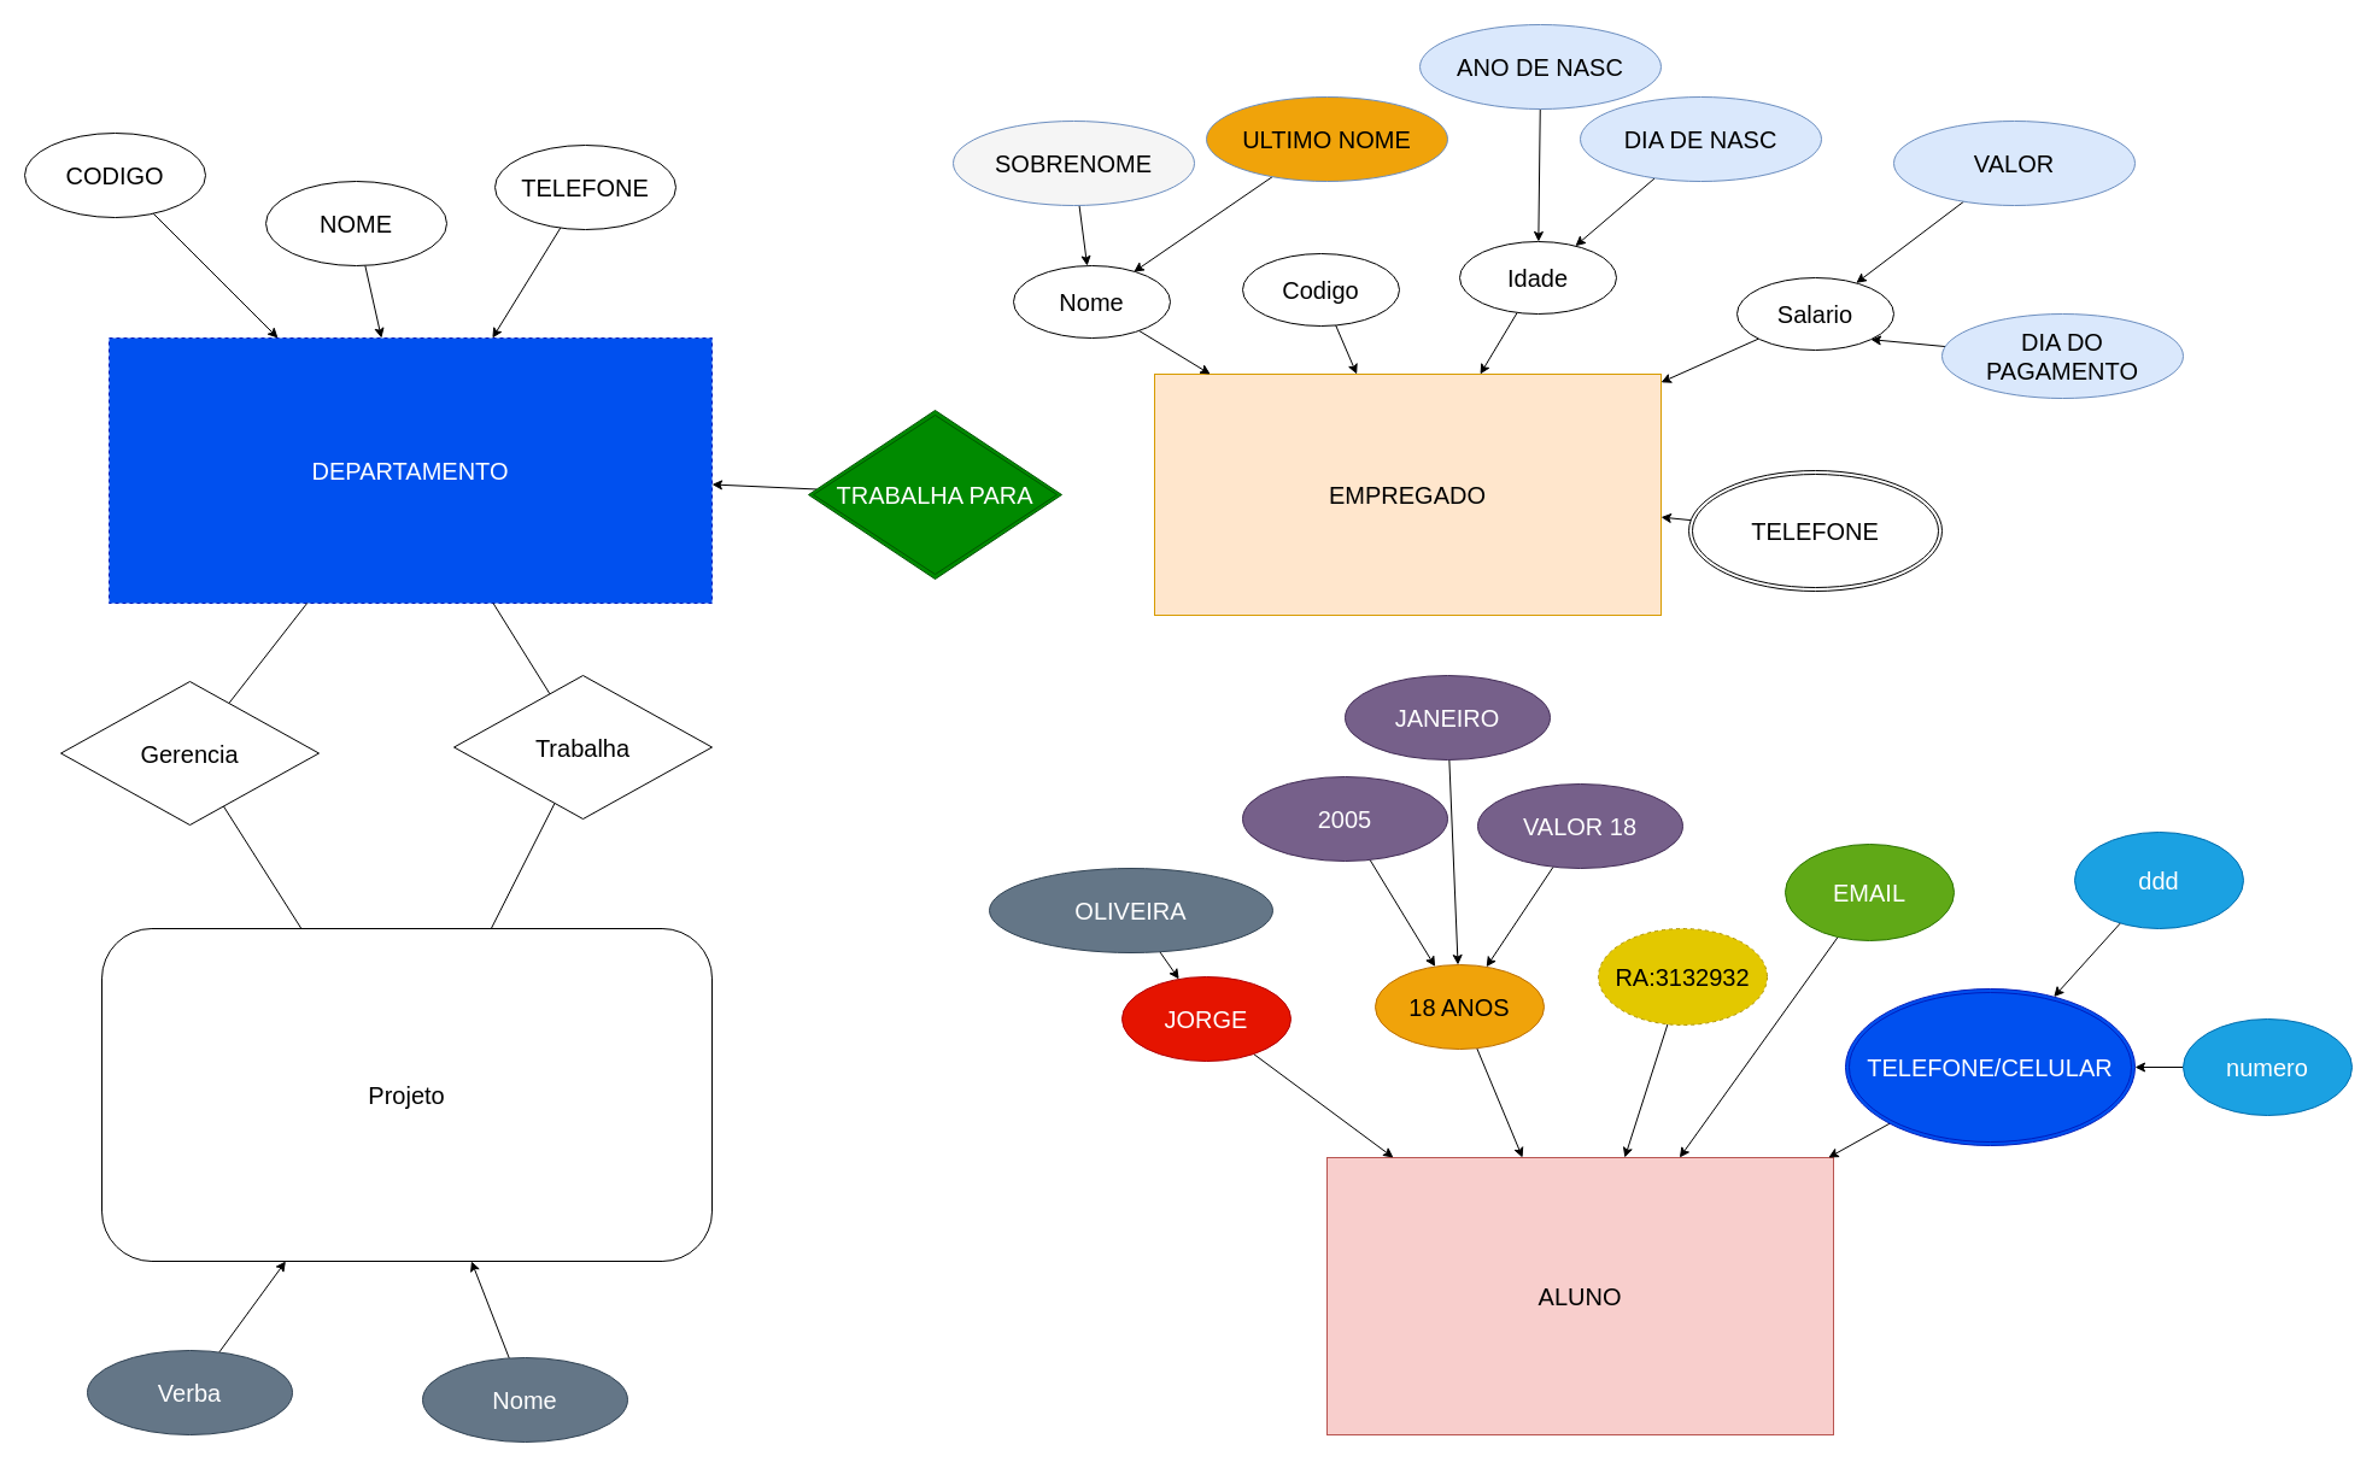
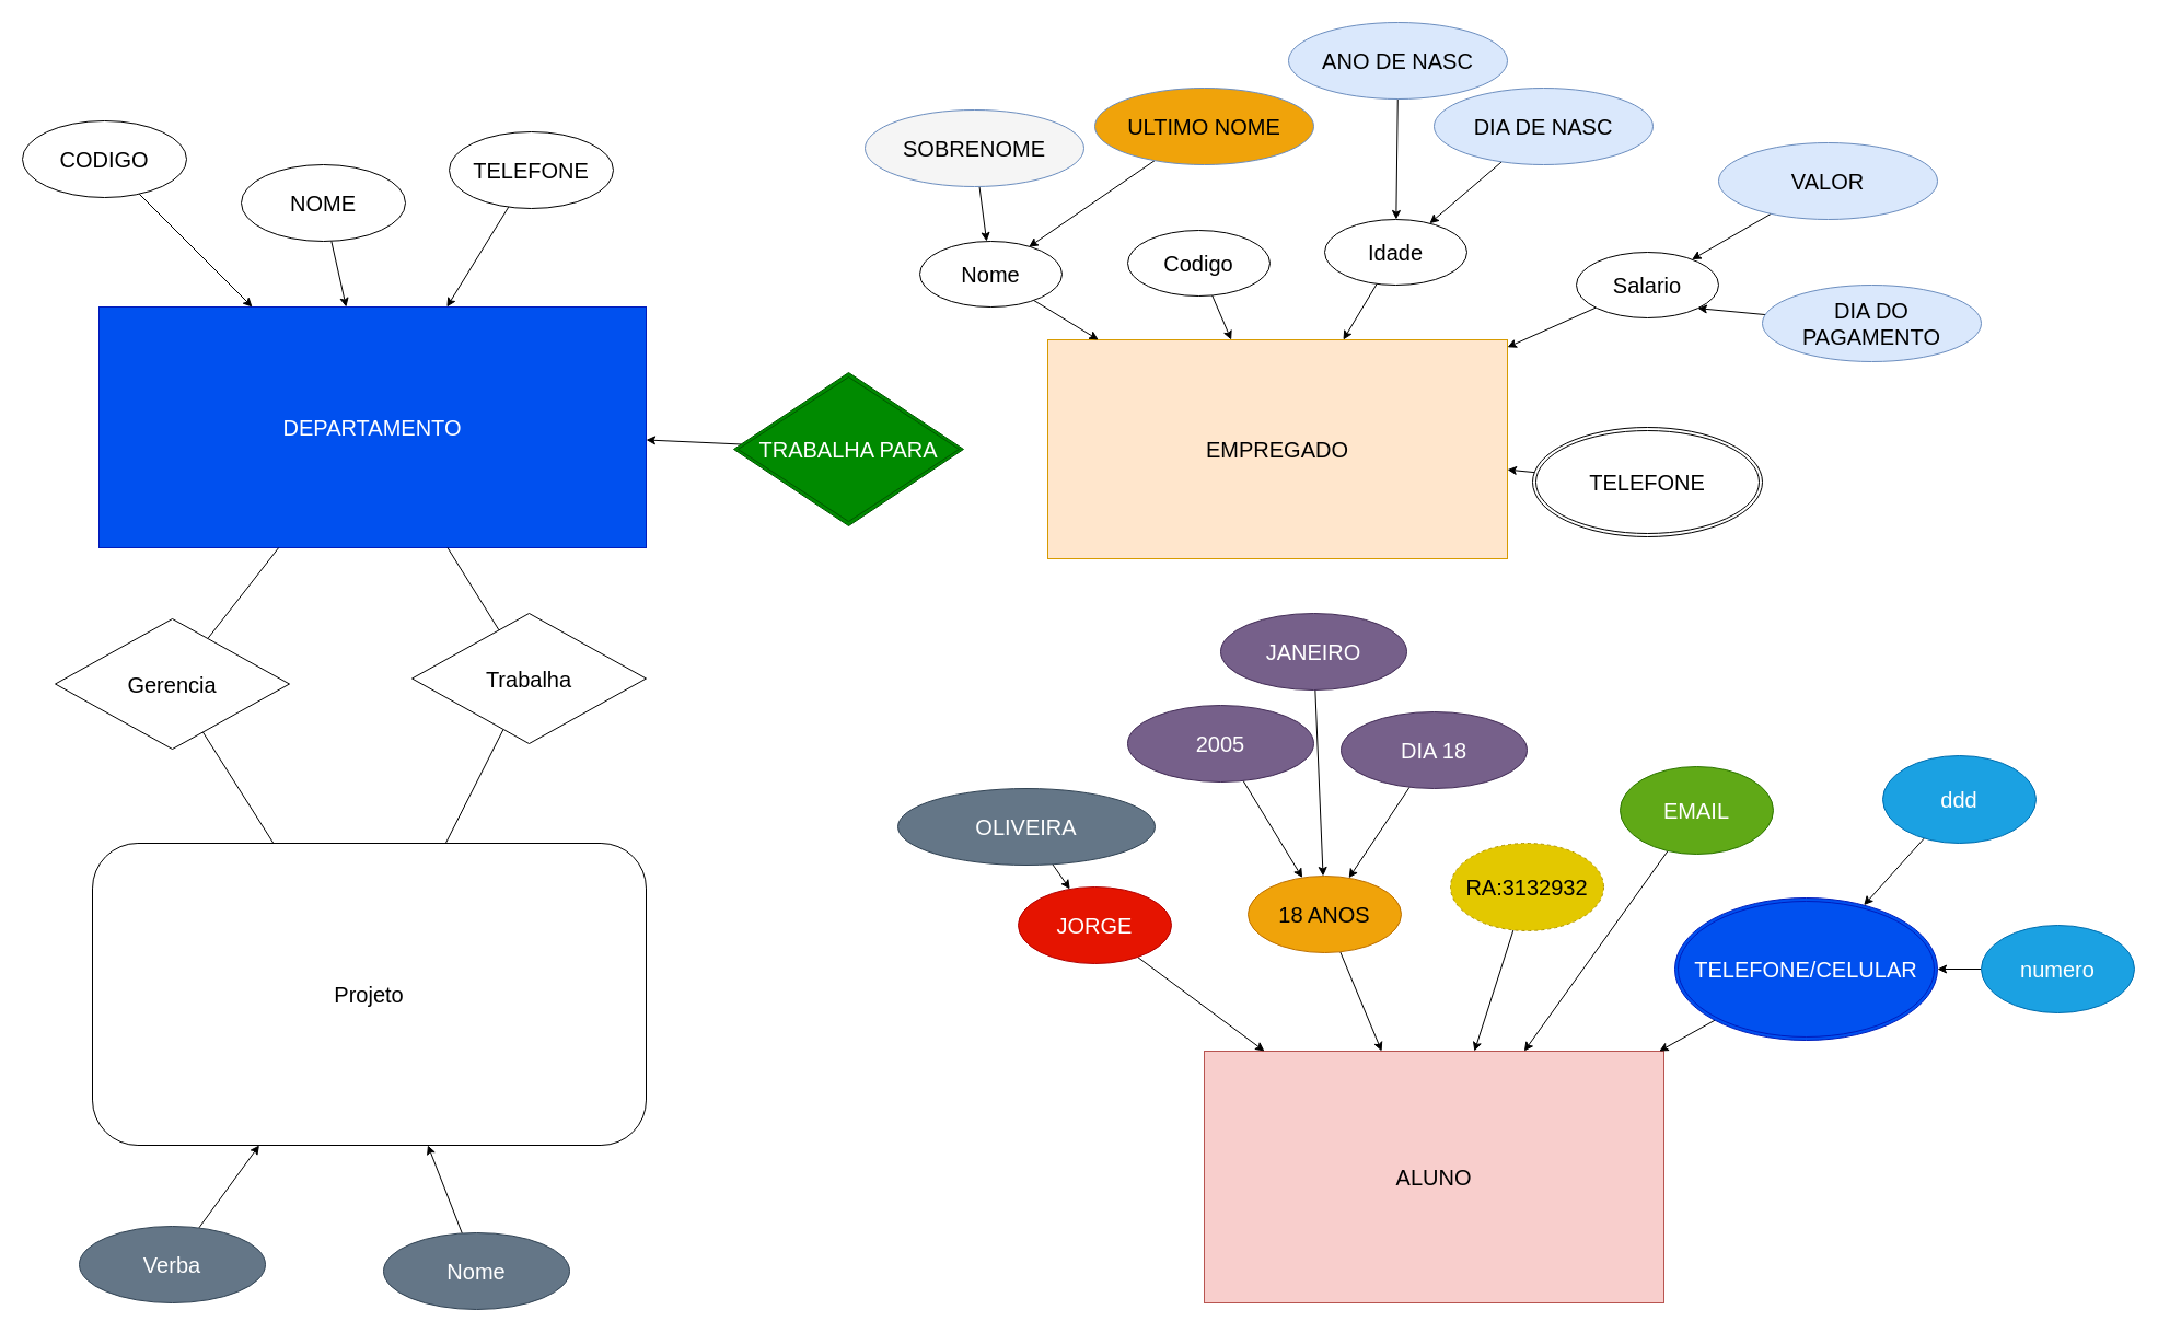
- <mxCell id="21" value="VALOR" style="ellipse;whiteSpace=wrap;html=1;align=center;fillStyle=auto;strokeColor=#6c8ebf;fontSize=20;fillColor=#dae8fc;" vertex="1" parent="1"><mxGeometry x="1570" y="100" width="200" height="70" as="geometry" /></mxCell>
+ <mxCell id="21" value="VALOR" style="ellipse;whiteSpace=wrap;html=1;align=center;fillStyle=auto;strokeColor=#6c8ebf;fontSize=20;fillColor=#dae8fc;" vertex="1" parent="1"><mxGeometry x="1570" y="130" width="200" height="70" as="geometry" /></mxCell>
- <mxCell id="48" value="DEPARTAMENTO" style="whiteSpace=wrap;html=1;align=center;fillStyle=auto;strokeColor=#001DBC;fontSize=20;fillColor=#0050ef;fontColor=#ffffff;dashed=1;" vertex="1" parent="1"><mxGeometry x="90" y="280" width="500" height="220" as="geometry" /></mxCell>
+ <mxCell id="48" value="DEPARTAMENTO" style="whiteSpace=wrap;html=1;align=center;fillStyle=auto;strokeColor=#001DBC;fontSize=20;fillColor=#0050ef;fontColor=#ffffff;" vertex="1" parent="1"><mxGeometry x="90" y="280" width="500" height="220" as="geometry" /></mxCell>
- <mxCell id="41" value="VALOR 18" style="ellipse;whiteSpace=wrap;html=1;align=center;fillStyle=auto;strokeColor=#432D57;fontSize=20;fillColor=#76608a;fontColor=#ffffff;" vertex="1" parent="1"><mxGeometry x="1225" y="650" width="170" height="70" as="geometry" /></mxCell>
+ <mxCell id="41" value="DIA 18" style="ellipse;whiteSpace=wrap;html=1;align=center;fillStyle=auto;strokeColor=#432D57;fontSize=20;fillColor=#76608a;fontColor=#ffffff;" vertex="1" parent="1"><mxGeometry x="1225" y="650" width="170" height="70" as="geometry" /></mxCell>
